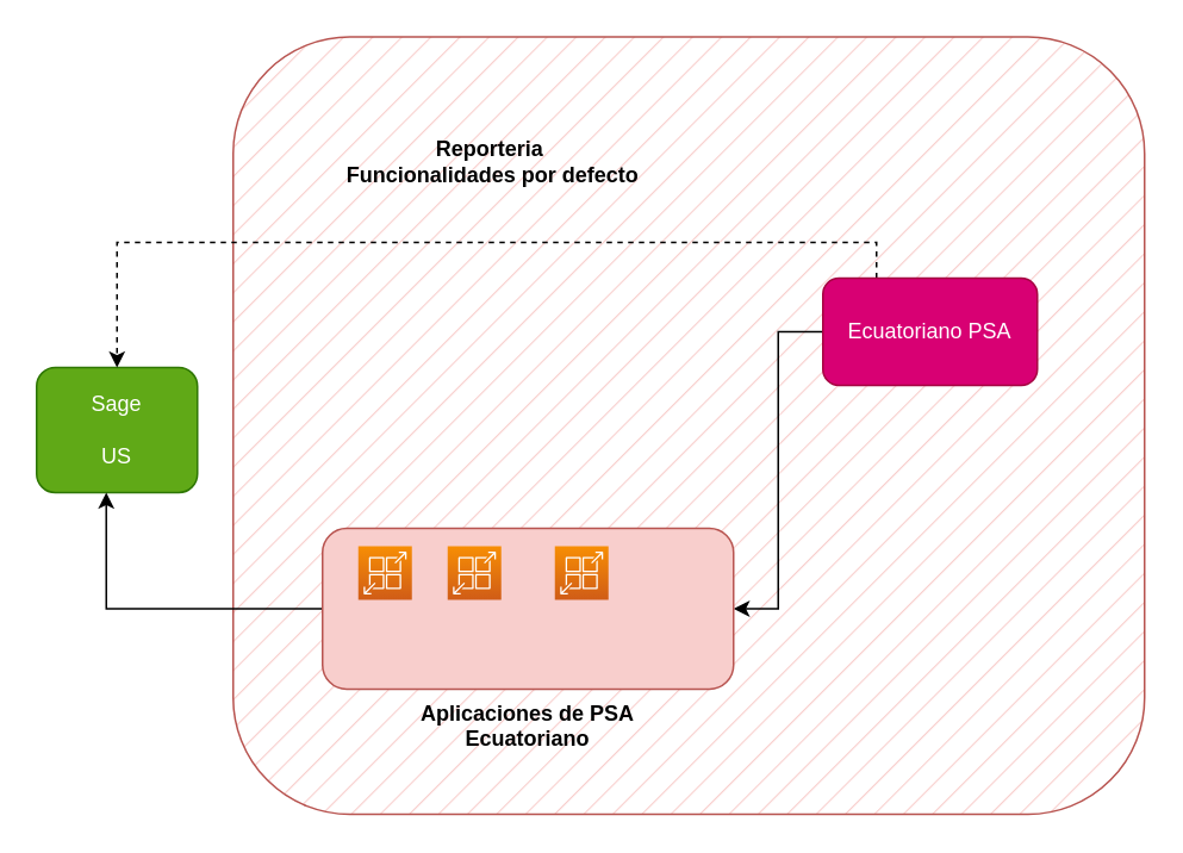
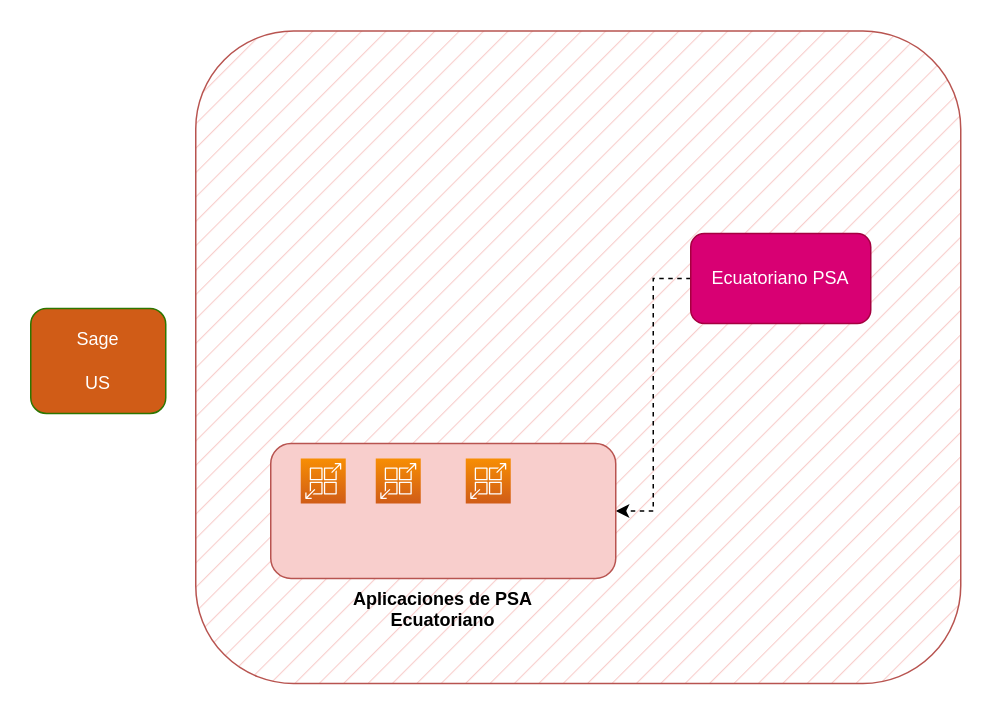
- <mxCell id="12" value="Reporteria&amp;nbsp;&lt;br&gt;Funcionalidades por defecto&lt;br&gt;" style="text;html=1;align=center;verticalAlign=middle;resizable=0;points=[];autosize=1;strokeColor=none;fillColor=none;fontStyle=1" vertex="1" parent="1"><mxGeometry x="180" y="70" width="190" height="40" as="geometry" /></mxCell>
- <mxCell id="5" style="edgeStyle=orthogonalEdgeStyle;rounded=0;orthogonalLoop=1;jettySize=auto;html=1;entryX=0.5;entryY=0;entryDx=0;entryDy=0;dashed=1;" edge="1" parent="1" source="6" target="3"><mxGeometry relative="1" as="geometry"><Array as="points"><mxPoint x="490" y="135" /><mxPoint x="65" y="135" /></Array></mxGeometry></mxCell>
- <mxCell id="3" value="Sage&lt;br&gt;&lt;br&gt;US" style="rounded=1;whiteSpace=wrap;html=1;fillColor=#60a917;fontColor=#ffffff;strokeColor=#2D7600;" vertex="1" parent="1"><mxGeometry x="20" y="205" width="90" height="70" as="geometry" /></mxCell>
+ <mxCell id="3" value="Sage&lt;br&gt;&lt;br&gt;US" style="rounded=1;whiteSpace=wrap;html=1;fillColor=#d05c17;fontColor=#ffffff;strokeColor=#2D7600;" vertex="1" parent="1"><mxGeometry x="20" y="205" width="90" height="70" as="geometry" /></mxCell>
- <mxCell id="4" style="edgeStyle=orthogonalEdgeStyle;rounded=0;orthogonalLoop=1;jettySize=auto;html=1;entryX=1;entryY=0.5;entryDx=0;entryDy=0;" edge="1" parent="1" source="6" target="8"><mxGeometry relative="1" as="geometry" /></mxCell>
+ <mxCell id="4" style="edgeStyle=orthogonalEdgeStyle;rounded=0;orthogonalLoop=1;jettySize=auto;html=1;entryX=1;entryY=0.5;entryDx=0;entryDy=0;dashed=1;" edge="1" parent="1" source="6" target="8"><mxGeometry relative="1" as="geometry" /></mxCell>
- <mxCell id="7" style="edgeStyle=orthogonalEdgeStyle;rounded=0;orthogonalLoop=1;jettySize=auto;html=1;entryX=0.433;entryY=1;entryDx=0;entryDy=0;entryPerimeter=0;" edge="1" parent="1" source="8" target="3"><mxGeometry relative="1" as="geometry" /></mxCell>
